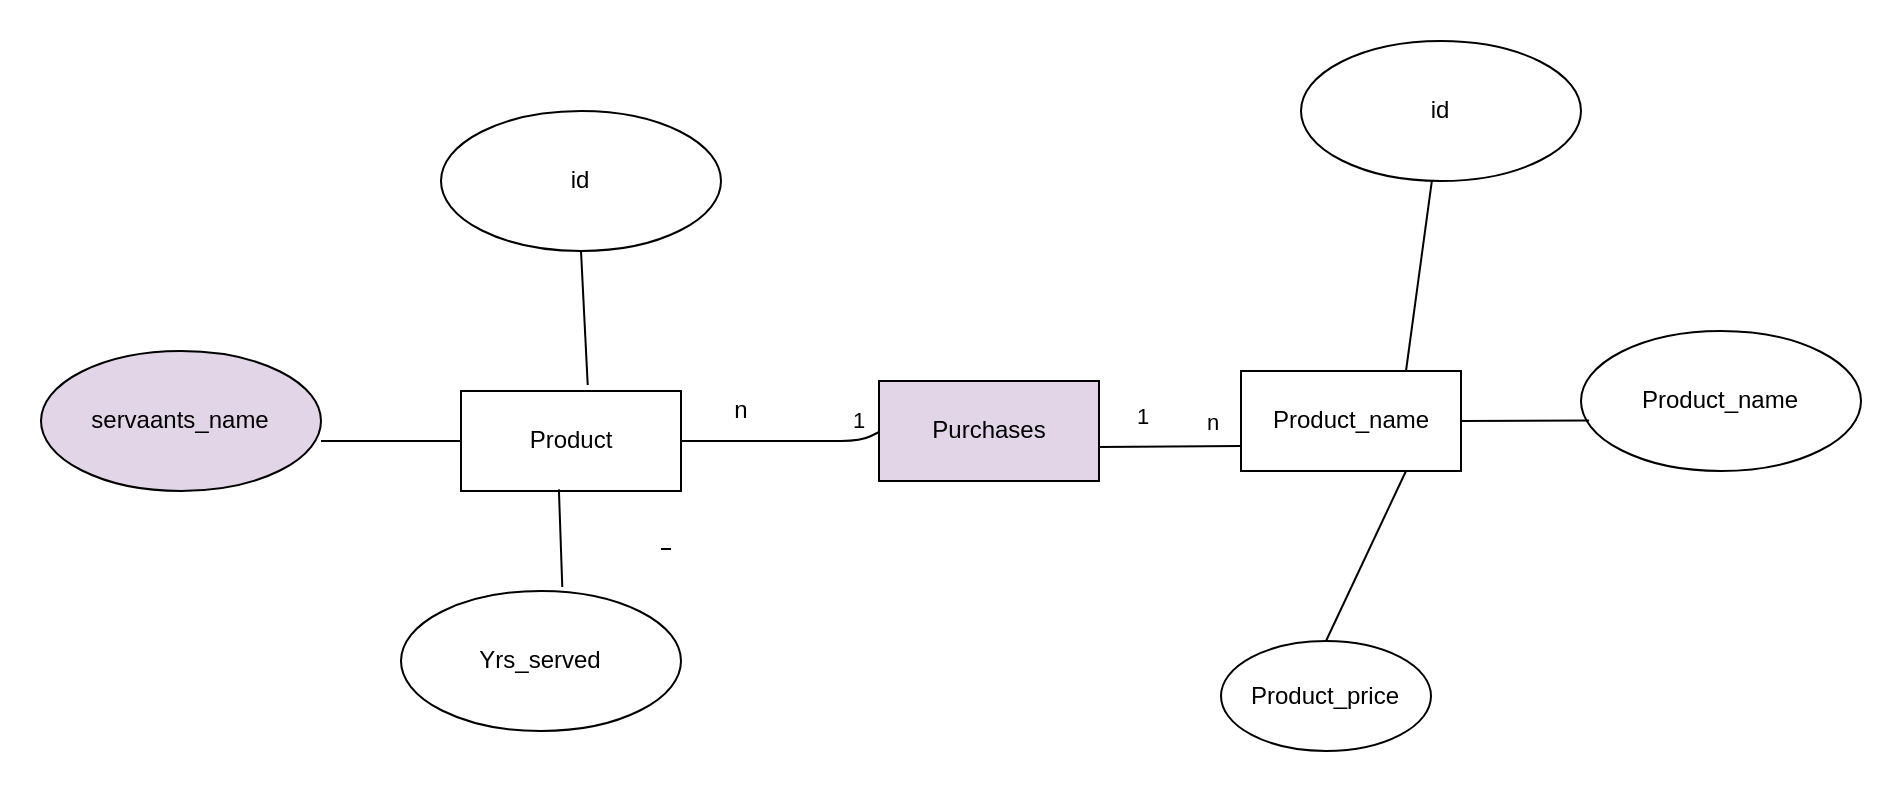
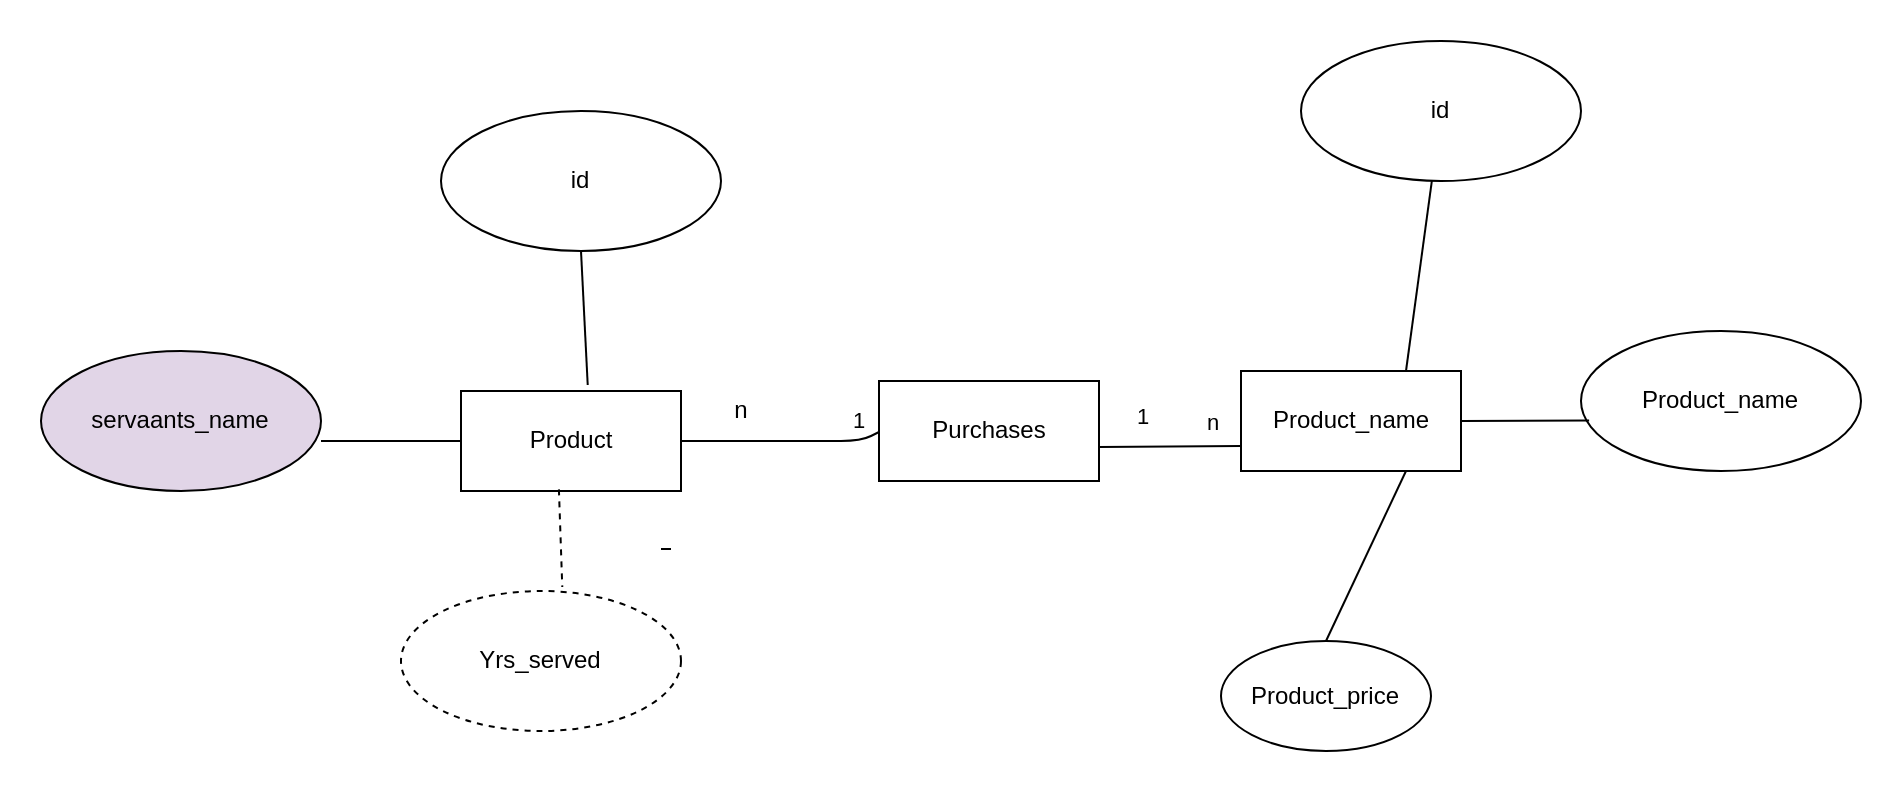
- <mxCell id="20" value="Purchases" style="html=1;fillColor=#e1d5e7;" vertex="1" parent="1"><mxGeometry x="439" y="190" width="110" height="50" as="geometry" /></mxCell>
+ <mxCell id="20" value="Purchases" style="html=1;" vertex="1" parent="1"><mxGeometry x="439" y="190" width="110" height="50" as="geometry" /></mxCell>
- <mxCell id="22" value="" style="endArrow=none;html=1;exitX=0.445;exitY=0.984;exitDx=0;exitDy=0;exitPerimeter=0;entryX=0.576;entryY=-0.029;entryDx=0;entryDy=0;entryPerimeter=0;" edge="1" parent="1" source="2" target="3"><mxGeometry width="50" height="50" relative="1" as="geometry"><mxPoint x="160" y="235" as="sourcePoint" /><mxPoint x="90" y="235" as="targetPoint" /><Array as="points" /></mxGeometry></mxCell>
+ <mxCell id="22" value="" style="endArrow=none;html=1;exitX=0.445;exitY=0.984;exitDx=0;exitDy=0;exitPerimeter=0;entryX=0.576;entryY=-0.029;entryDx=0;entryDy=0;entryPerimeter=0;dashed=1;" edge="1" parent="1" source="2" target="3"><mxGeometry width="50" height="50" relative="1" as="geometry"><mxPoint x="160" y="235" as="sourcePoint" /><mxPoint x="90" y="235" as="targetPoint" /><Array as="points" /></mxGeometry></mxCell>
- <mxCell id="3" value="Yrs_served" style="ellipse;whiteSpace=wrap;html=1;" parent="1" vertex="1"><mxGeometry x="200" y="295" width="140" height="70" as="geometry" /></mxCell>
+ <mxCell id="3" value="Yrs_served" style="ellipse;whiteSpace=wrap;html=1;dashed=1;" parent="1" vertex="1"><mxGeometry x="200" y="295" width="140" height="70" as="geometry" /></mxCell>
